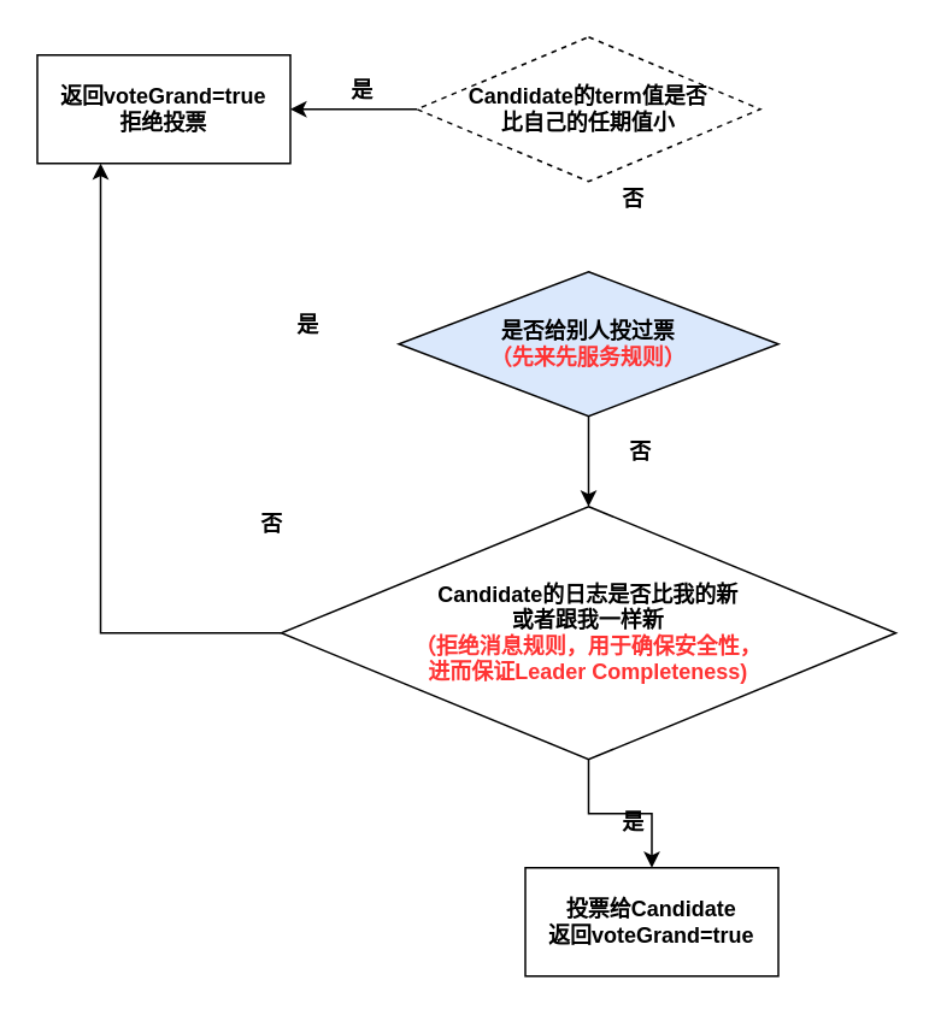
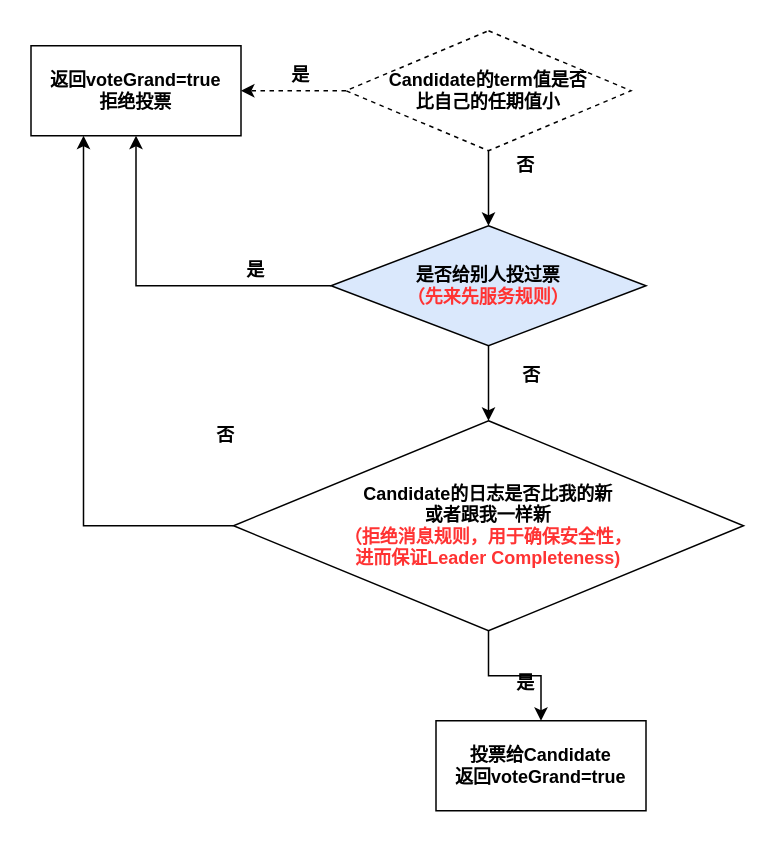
- <mxCell id="2" style="edgeStyle=orthogonalEdgeStyle;rounded=0;orthogonalLoop=1;jettySize=auto;html=1;exitX=0;exitY=0.5;exitDx=0;exitDy=0;" parent="1" source="4" target="5" edge="1"><mxGeometry relative="1" as="geometry" /></mxCell>
+ <mxCell id="2" style="edgeStyle=orthogonalEdgeStyle;rounded=0;orthogonalLoop=1;jettySize=auto;html=1;exitX=0;exitY=0.5;exitDx=0;exitDy=0;dashed=1;" parent="1" source="4" target="5" edge="1"><mxGeometry relative="1" as="geometry" /></mxCell>
+ <mxCell id="3" style="edgeStyle=orthogonalEdgeStyle;rounded=0;orthogonalLoop=1;jettySize=auto;html=1;exitX=0.5;exitY=1;exitDx=0;exitDy=0;entryX=0.5;entryY=0;entryDx=0;entryDy=0;" parent="1" source="4" target="11" edge="1"><mxGeometry relative="1" as="geometry" /></mxCell>
+ <mxCell id="9" style="edgeStyle=orthogonalEdgeStyle;rounded=0;orthogonalLoop=1;jettySize=auto;html=1;exitX=0;exitY=0.5;exitDx=0;exitDy=0;entryX=0.5;entryY=1;entryDx=0;entryDy=0;" parent="1" source="11" target="5" edge="1"><mxGeometry relative="1" as="geometry" /></mxCell>
